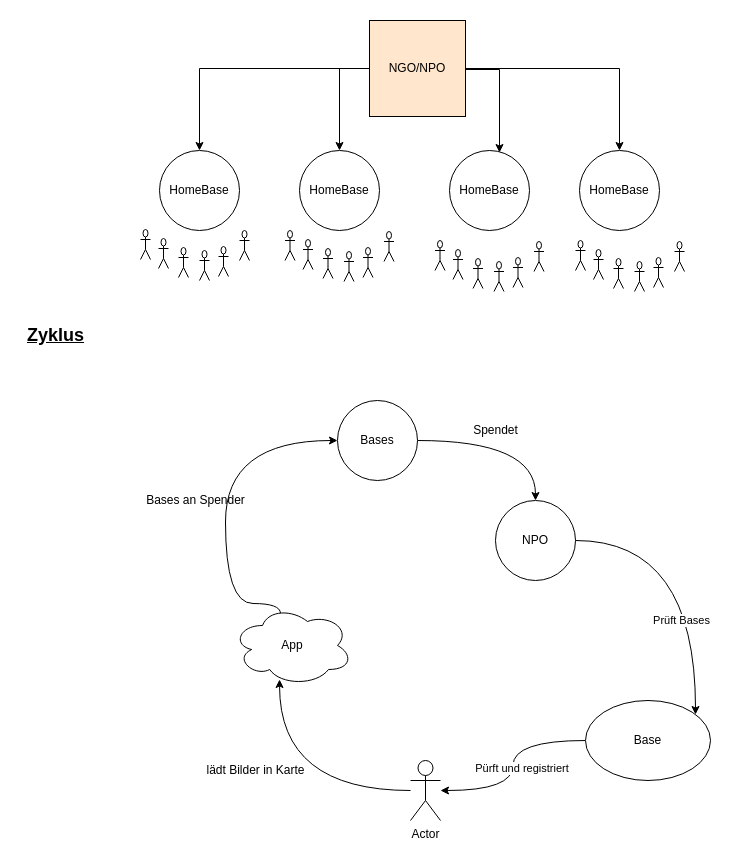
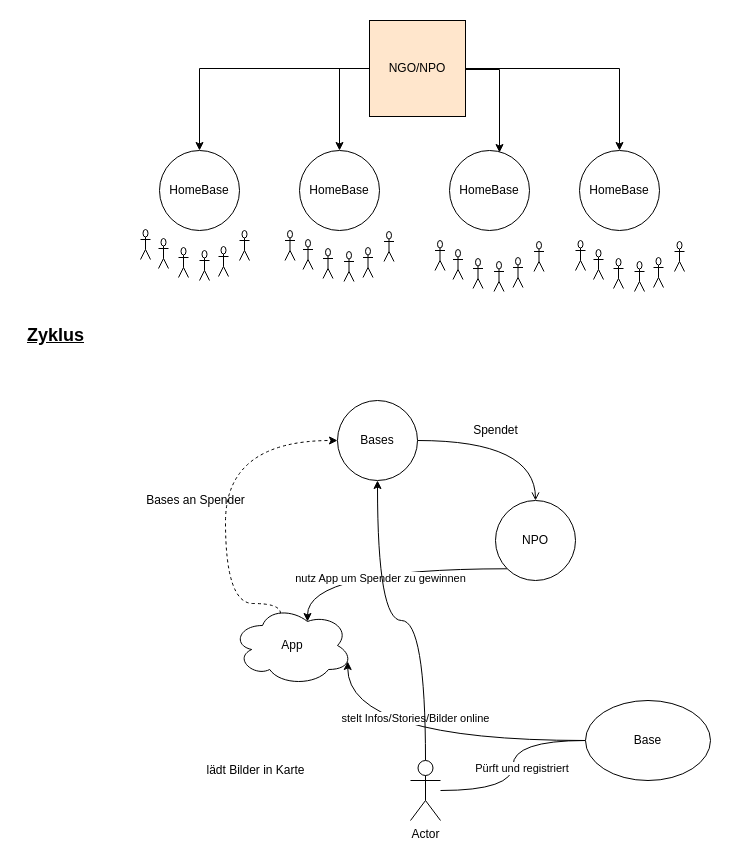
- <mxCell id="40" style="edgeStyle=orthogonalEdgeStyle;rounded=0;orthogonalLoop=1;jettySize=auto;html=1;entryX=0.5;entryY=0;entryDx=0;entryDy=0;elbow=vertical;curved=1;" edge="1" parent="1" source="41" target="46"><mxGeometry relative="1" as="geometry" /></mxCell>
+ <mxCell id="40" style="edgeStyle=orthogonalEdgeStyle;rounded=0;orthogonalLoop=1;jettySize=auto;html=1;entryX=0.5;entryY=0;entryDx=0;entryDy=0;elbow=vertical;curved=1;endArrow=open;" edge="1" parent="1" source="41" target="46"><mxGeometry relative="1" as="geometry" /></mxCell>
- <mxCell id="55" style="edgeStyle=orthogonalEdgeStyle;curved=1;rounded=0;orthogonalLoop=1;jettySize=auto;html=1;entryX=0;entryY=0.5;entryDx=0;entryDy=0;elbow=vertical;exitX=0.4;exitY=0.1;exitDx=0;exitDy=0;exitPerimeter=0;" edge="1" parent="1" source="56" target="41"><mxGeometry relative="1" as="geometry"><Array as="points"><mxPoint x="225" y="603" /><mxPoint x="225" y="440" /></Array></mxGeometry></mxCell>
+ <mxCell id="55" style="edgeStyle=orthogonalEdgeStyle;curved=1;rounded=0;orthogonalLoop=1;jettySize=auto;html=1;entryX=0;entryY=0.5;entryDx=0;entryDy=0;elbow=vertical;exitX=0.4;exitY=0.1;exitDx=0;exitDy=0;exitPerimeter=0;dashed=1;" edge="1" parent="1" source="56" target="41"><mxGeometry relative="1" as="geometry"><Array as="points"><mxPoint x="225" y="603" /><mxPoint x="225" y="440" /></Array></mxGeometry></mxCell>
+ <mxCell id="44" style="edgeStyle=orthogonalEdgeStyle;curved=1;rounded=0;orthogonalLoop=1;jettySize=auto;html=1;exitX=0;exitY=1;exitDx=0;exitDy=0;entryX=0.625;entryY=0.2;entryDx=0;entryDy=0;entryPerimeter=0;elbow=vertical;" edge="1" parent="1" source="46" target="56"><mxGeometry relative="1" as="geometry" /></mxCell>
+ <mxCell id="45" value="nutz App um Spender zu gewinnen" style="edgeLabel;html=1;align=center;verticalAlign=middle;resizable=0;points=[];" vertex="1" connectable="0" parent="44"><mxGeometry x="0.008" y="9" relative="1" as="geometry"><mxPoint as="offset" /></mxGeometry></mxCell>
- <mxCell id="42" style="edgeStyle=orthogonalEdgeStyle;curved=1;rounded=0;orthogonalLoop=1;jettySize=auto;html=1;elbow=vertical;" edge="1" parent="1" source="46" target="52"><mxGeometry relative="1" as="geometry"><Array as="points"><mxPoint x="695" y="540" /><mxPoint x="695" y="720" /></Array></mxGeometry></mxCell>
- <mxCell id="43" value="Prüft Bases" style="edgeLabel;html=1;align=center;verticalAlign=middle;resizable=0;points=[];" vertex="1" connectable="0" parent="42"><mxGeometry x="-0.292" y="-11" relative="1" as="geometry"><mxPoint x="1" y="68" as="offset" /></mxGeometry></mxCell>
+ <mxCell id="50" style="edgeStyle=orthogonalEdgeStyle;curved=1;rounded=0;orthogonalLoop=1;jettySize=auto;html=1;entryX=0.96;entryY=0.7;entryDx=0;entryDy=0;entryPerimeter=0;elbow=vertical;" edge="1" parent="1" source="52" target="56"><mxGeometry relative="1" as="geometry" /></mxCell>
+ <mxCell id="51" value="stelt Infos/Stories/Bilder online" style="edgeLabel;html=1;align=center;verticalAlign=middle;resizable=0;points=[];" vertex="1" connectable="0" parent="50"><mxGeometry x="0.077" y="-23" relative="1" as="geometry"><mxPoint as="offset" /></mxGeometry></mxCell>
- <mxCell id="53" style="edgeStyle=orthogonalEdgeStyle;curved=1;rounded=0;orthogonalLoop=1;jettySize=auto;html=1;entryX=0.392;entryY=0.925;entryDx=0;entryDy=0;entryPerimeter=0;elbow=vertical;" edge="1" parent="1" source="54" target="56"><mxGeometry relative="1" as="geometry" /></mxCell>
+ <mxCell id="53" style="edgeStyle=orthogonalEdgeStyle;curved=1;rounded=0;orthogonalLoop=1;jettySize=auto;html=1;elbow=vertical;" edge="1" parent="1" source="54" target="41"><mxGeometry relative="1" as="geometry" /></mxCell>
- <mxCell id="48" style="edgeStyle=orthogonalEdgeStyle;curved=1;rounded=0;orthogonalLoop=1;jettySize=auto;html=1;elbow=vertical;" edge="1" parent="1" source="52" target="54"><mxGeometry relative="1" as="geometry" /></mxCell>
+ <mxCell id="48" style="edgeStyle=orthogonalEdgeStyle;curved=1;rounded=0;orthogonalLoop=1;jettySize=auto;html=1;elbow=vertical;endArrow=none;" edge="1" parent="1" source="52" target="54"><mxGeometry relative="1" as="geometry" /></mxCell>
